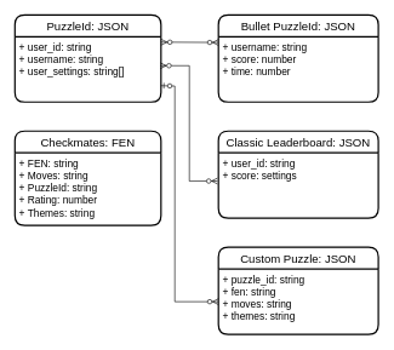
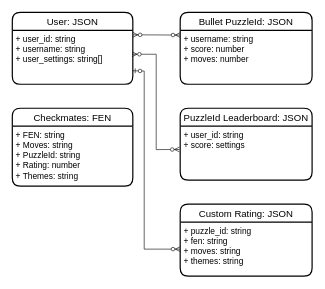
- <mxCell id="4" value="PuzzleId: JSON" style="swimlane;childLayout=stackLayout;horizontal=1;startSize=30;horizontalStack=0;rounded=1;fontSize=16;fontStyle=0;strokeWidth=2;resizeParent=0;resizeLast=1;shadow=0;dashed=0;align=center;" vertex="1" parent="1"><mxGeometry x="20" y="20" width="201" height="120" as="geometry" /></mxCell>
+ <mxCell id="4" value="User: JSON" style="swimlane;childLayout=stackLayout;horizontal=1;startSize=30;horizontalStack=0;rounded=1;fontSize=16;fontStyle=0;strokeWidth=2;resizeParent=0;resizeLast=1;shadow=0;dashed=0;align=center;" vertex="1" parent="1"><mxGeometry x="20" y="20" width="201" height="120" as="geometry" /></mxCell>
- <mxCell id="9" value="+ username: string&#10;+ score: number&#10;+ time: number" style="align=left;strokeColor=none;fillColor=none;spacingLeft=4;fontSize=14;verticalAlign=top;resizable=0;rotatable=0;part=1;" vertex="1" parent="8"><mxGeometry y="30" width="220" height="90" as="geometry" /></mxCell>
+ <mxCell id="9" value="+ username: string&#10;+ score: number&#10;+ moves: number" style="align=left;strokeColor=none;fillColor=none;spacingLeft=4;fontSize=14;verticalAlign=top;resizable=0;rotatable=0;part=1;" vertex="1" parent="8"><mxGeometry y="30" width="220" height="90" as="geometry" /></mxCell>
- <mxCell id="10" value="Classic Leaderboard: JSON" style="swimlane;childLayout=stackLayout;horizontal=1;startSize=30;horizontalStack=0;rounded=1;fontSize=16;fontStyle=0;strokeWidth=2;resizeParent=0;resizeLast=1;shadow=0;dashed=0;align=center;" vertex="1" parent="1"><mxGeometry x="300" y="180" width="220" height="120" as="geometry" /></mxCell>
+ <mxCell id="10" value="PuzzleId Leaderboard: JSON" style="swimlane;childLayout=stackLayout;horizontal=1;startSize=30;horizontalStack=0;rounded=1;fontSize=16;fontStyle=0;strokeWidth=2;resizeParent=0;resizeLast=1;shadow=0;dashed=0;align=center;" vertex="1" parent="1"><mxGeometry x="300" y="180" width="220" height="120" as="geometry" /></mxCell>
- <mxCell id="6" value="Custom Puzzle: JSON" style="swimlane;childLayout=stackLayout;horizontal=1;startSize=30;horizontalStack=0;rounded=1;fontSize=16;fontStyle=0;strokeWidth=2;resizeParent=0;resizeLast=1;shadow=0;dashed=0;align=center;" vertex="1" parent="1"><mxGeometry x="300" y="340" width="220" height="120" as="geometry" /></mxCell>
+ <mxCell id="6" value="Custom Rating: JSON" style="swimlane;childLayout=stackLayout;horizontal=1;startSize=30;horizontalStack=0;rounded=1;fontSize=16;fontStyle=0;strokeWidth=2;resizeParent=0;resizeLast=1;shadow=0;dashed=0;align=center;" vertex="1" parent="1"><mxGeometry x="300" y="340" width="220" height="120" as="geometry" /></mxCell>
